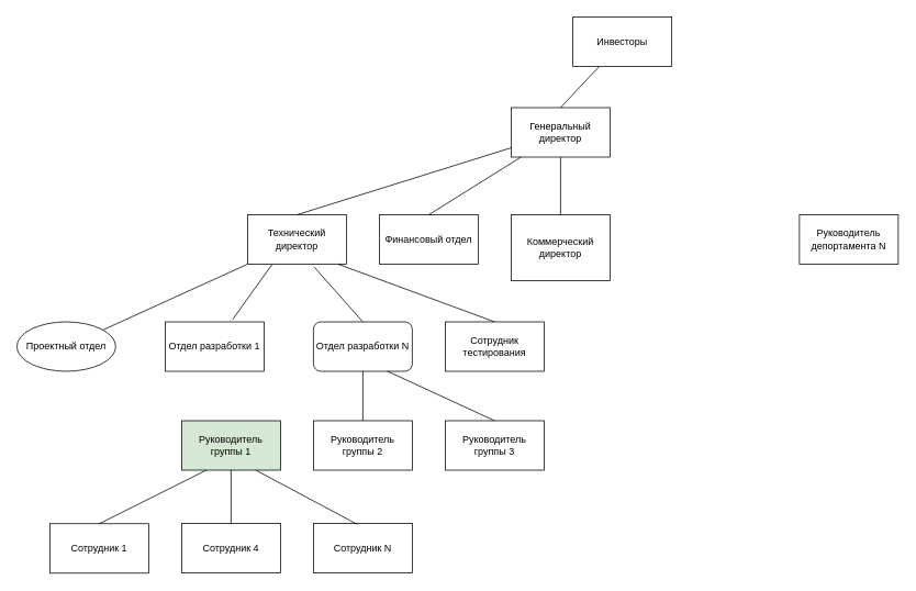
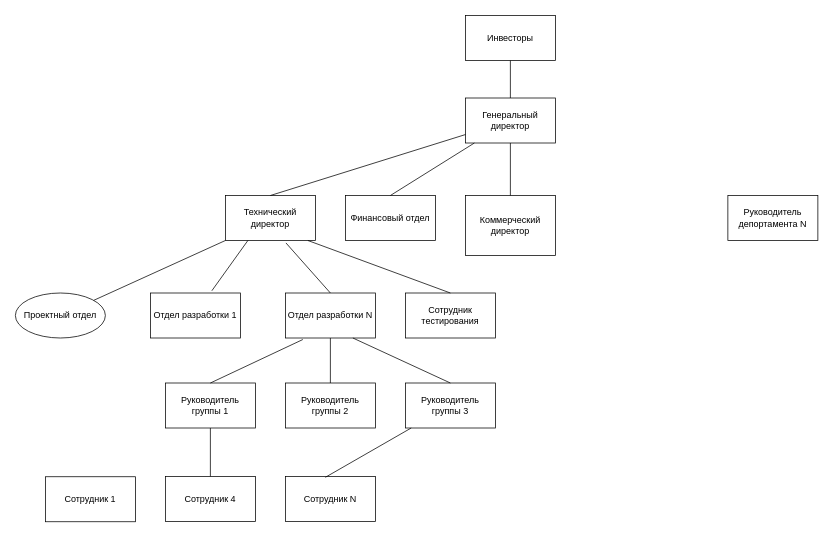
- <mxCell id="13" value="Инвесторы" style="rounded=0;whiteSpace=wrap;html=1;" vertex="1" parent="1"><mxGeometry x="695" y="20" width="120" height="60" as="geometry" /></mxCell>
+ <mxCell id="13" value="Инвесторы" style="rounded=0;whiteSpace=wrap;html=1;" vertex="1" parent="1"><mxGeometry x="620" y="20" width="120" height="60" as="geometry" /></mxCell>
- <mxCell id="9" value="Отдел разработки N" style="whiteSpace=wrap;html=1;rounded=1;" vertex="1" parent="1"><mxGeometry x="380" y="390" width="120" height="60" as="geometry" /></mxCell>
+ <mxCell id="9" value="Отдел разработки N" style="rounded=0;whiteSpace=wrap;html=1;" vertex="1" parent="1"><mxGeometry x="380" y="390" width="120" height="60" as="geometry" /></mxCell>
+ <mxCell id="24" value="" style="endArrow=none;html=1;entryX=0.194;entryY=1.034;entryDx=0;entryDy=0;entryPerimeter=0;exitX=0.5;exitY=0;exitDx=0;exitDy=0;" edge="1" parent="1" source="22" target="9"><mxGeometry width="50" height="50" relative="1" as="geometry"><mxPoint x="670" y="440" as="sourcePoint" /><mxPoint x="720" y="390" as="targetPoint" /></mxGeometry></mxCell>
- <mxCell id="22" value="Руководитель группы 1" style="rounded=0;whiteSpace=wrap;html=1;fillColor=#d5e8d4;" vertex="1" parent="1"><mxGeometry x="220" y="510" width="120" height="60" as="geometry" /></mxCell>
+ <mxCell id="22" value="Руководитель группы 1" style="rounded=0;whiteSpace=wrap;html=1;" vertex="1" parent="1"><mxGeometry x="220" y="510" width="120" height="60" as="geometry" /></mxCell>
- <mxCell id="31" value="" style="endArrow=none;html=1;entryX=0.25;entryY=1;entryDx=0;entryDy=0;exitX=0.5;exitY=0;exitDx=0;exitDy=0;" edge="1" parent="1" source="27" target="22"><mxGeometry width="50" height="50" relative="1" as="geometry"><mxPoint x="670" y="440" as="sourcePoint" /><mxPoint x="720" y="390" as="targetPoint" /></mxGeometry></mxCell>
- <mxCell id="30" value="" style="endArrow=none;html=1;entryX=0.75;entryY=1;entryDx=0;entryDy=0;exitX=0.444;exitY=0.021;exitDx=0;exitDy=0;exitPerimeter=0;" edge="1" parent="1" source="28" target="22"><mxGeometry width="50" height="50" relative="1" as="geometry"><mxPoint x="670" y="440" as="sourcePoint" /><mxPoint x="720" y="390" as="targetPoint" /></mxGeometry></mxCell>
+ <mxCell id="30" value="" style="endArrow=none;html=1;exitX=0.444;exitY=0.021;exitDx=0;exitDy=0;exitPerimeter=0;" edge="1" parent="1" source="28" target="21"><mxGeometry width="50" height="50" relative="1" as="geometry"><mxPoint x="670" y="440" as="sourcePoint" /><mxPoint x="720" y="390" as="targetPoint" /></mxGeometry></mxCell>
